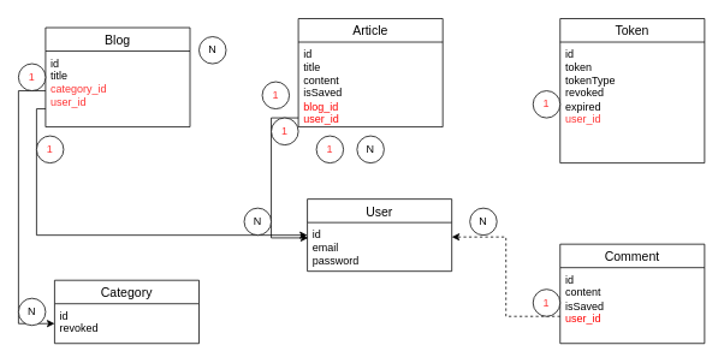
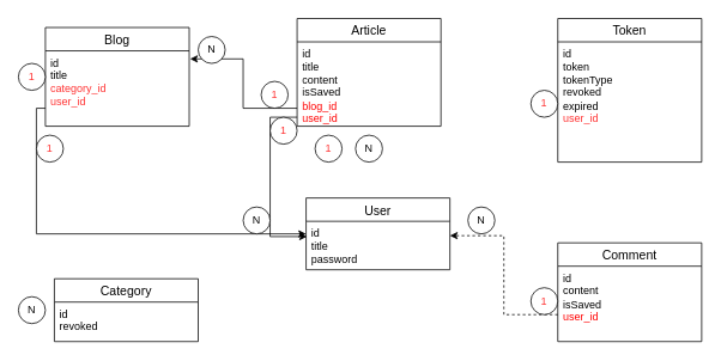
+ <mxCell id="17" style="edgeStyle=orthogonalEdgeStyle;rounded=0;orthogonalLoop=1;jettySize=auto;html=1;entryX=1.006;entryY=0.107;entryDx=0;entryDy=0;entryPerimeter=0;elbow=vertical;" parent="1" source="10" target="8" edge="1"><mxGeometry relative="1" as="geometry"><Array as="points"><mxPoint x="270" y="120" /><mxPoint x="270" y="65" /></Array></mxGeometry></mxCell>
- <mxCell id="23" style="edgeStyle=orthogonalEdgeStyle;rounded=0;orthogonalLoop=1;jettySize=auto;html=1;entryX=0;entryY=0.5;entryDx=0;entryDy=0;elbow=vertical;" parent="1" source="8" target="14" edge="1"><mxGeometry relative="1" as="geometry"><Array as="points"><mxPoint x="20" y="100" /><mxPoint x="20" y="358" /></Array></mxGeometry></mxCell>
- <mxCell id="3" value="id&lt;br&gt;email&lt;br&gt;&lt;div&gt;password&lt;br&gt;&lt;/div&gt;" style="text;strokeColor=none;fillColor=none;spacingLeft=4;spacingRight=4;overflow=hidden;rotatable=0;points=[[0,0.5],[1,0.5]];portConstraint=eastwest;fontSize=12;whiteSpace=wrap;html=1;" parent="2" vertex="1"><mxGeometry y="26" width="160" height="54" as="geometry" /></mxCell>
+ <mxCell id="3" value="id&lt;br&gt;title&lt;br&gt;&lt;div&gt;password&lt;br&gt;&lt;/div&gt;" style="text;strokeColor=none;fillColor=none;spacingLeft=4;spacingRight=4;overflow=hidden;rotatable=0;points=[[0,0.5],[1,0.5]];portConstraint=eastwest;fontSize=12;whiteSpace=wrap;html=1;" parent="2" vertex="1"><mxGeometry y="26" width="160" height="54" as="geometry" /></mxCell>
